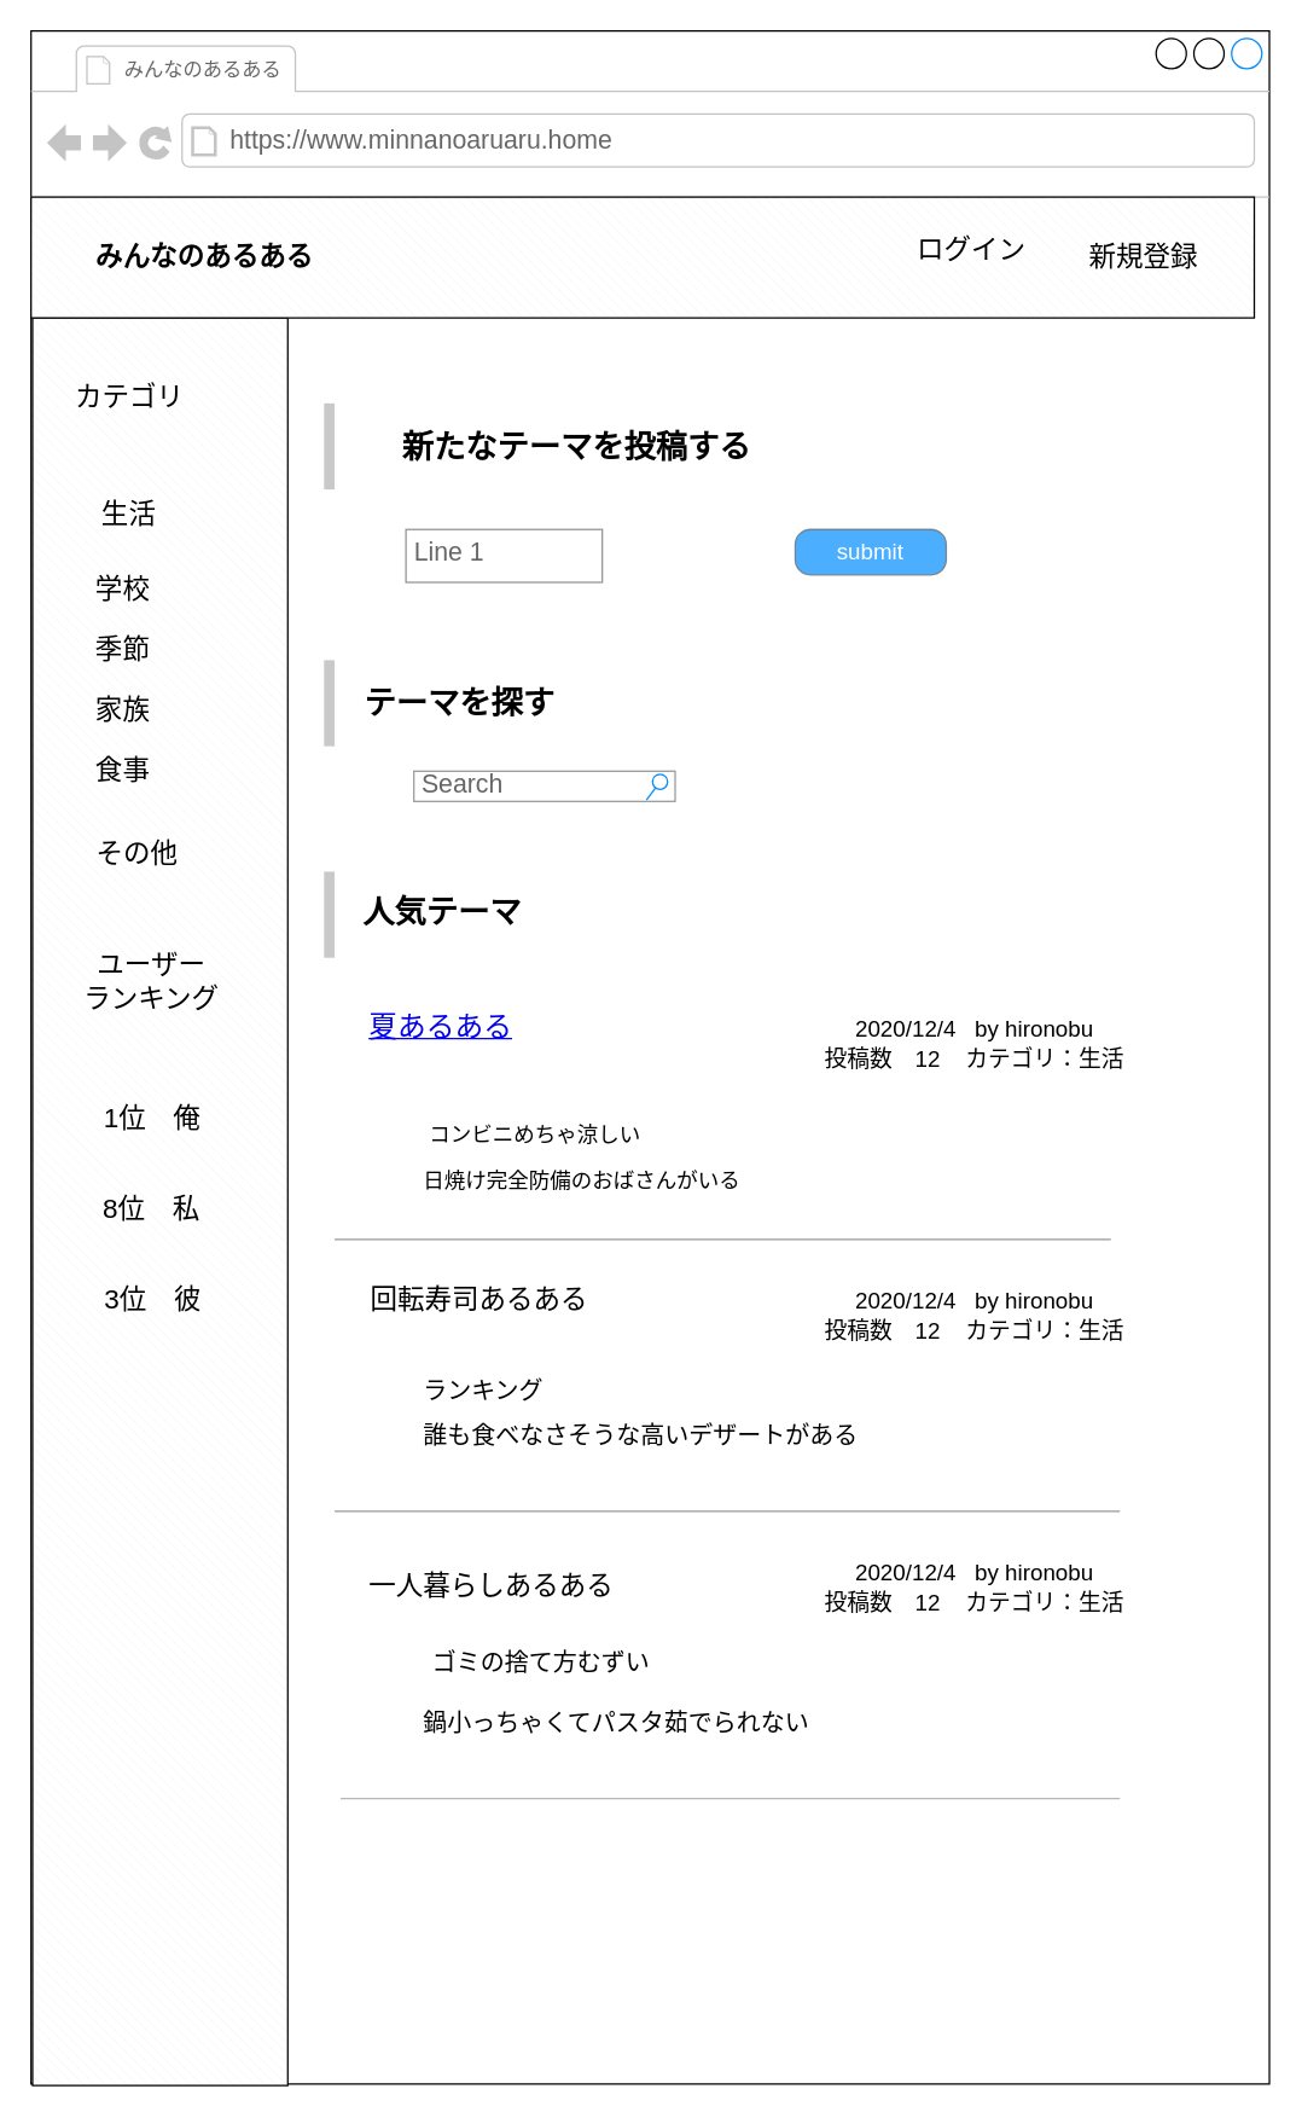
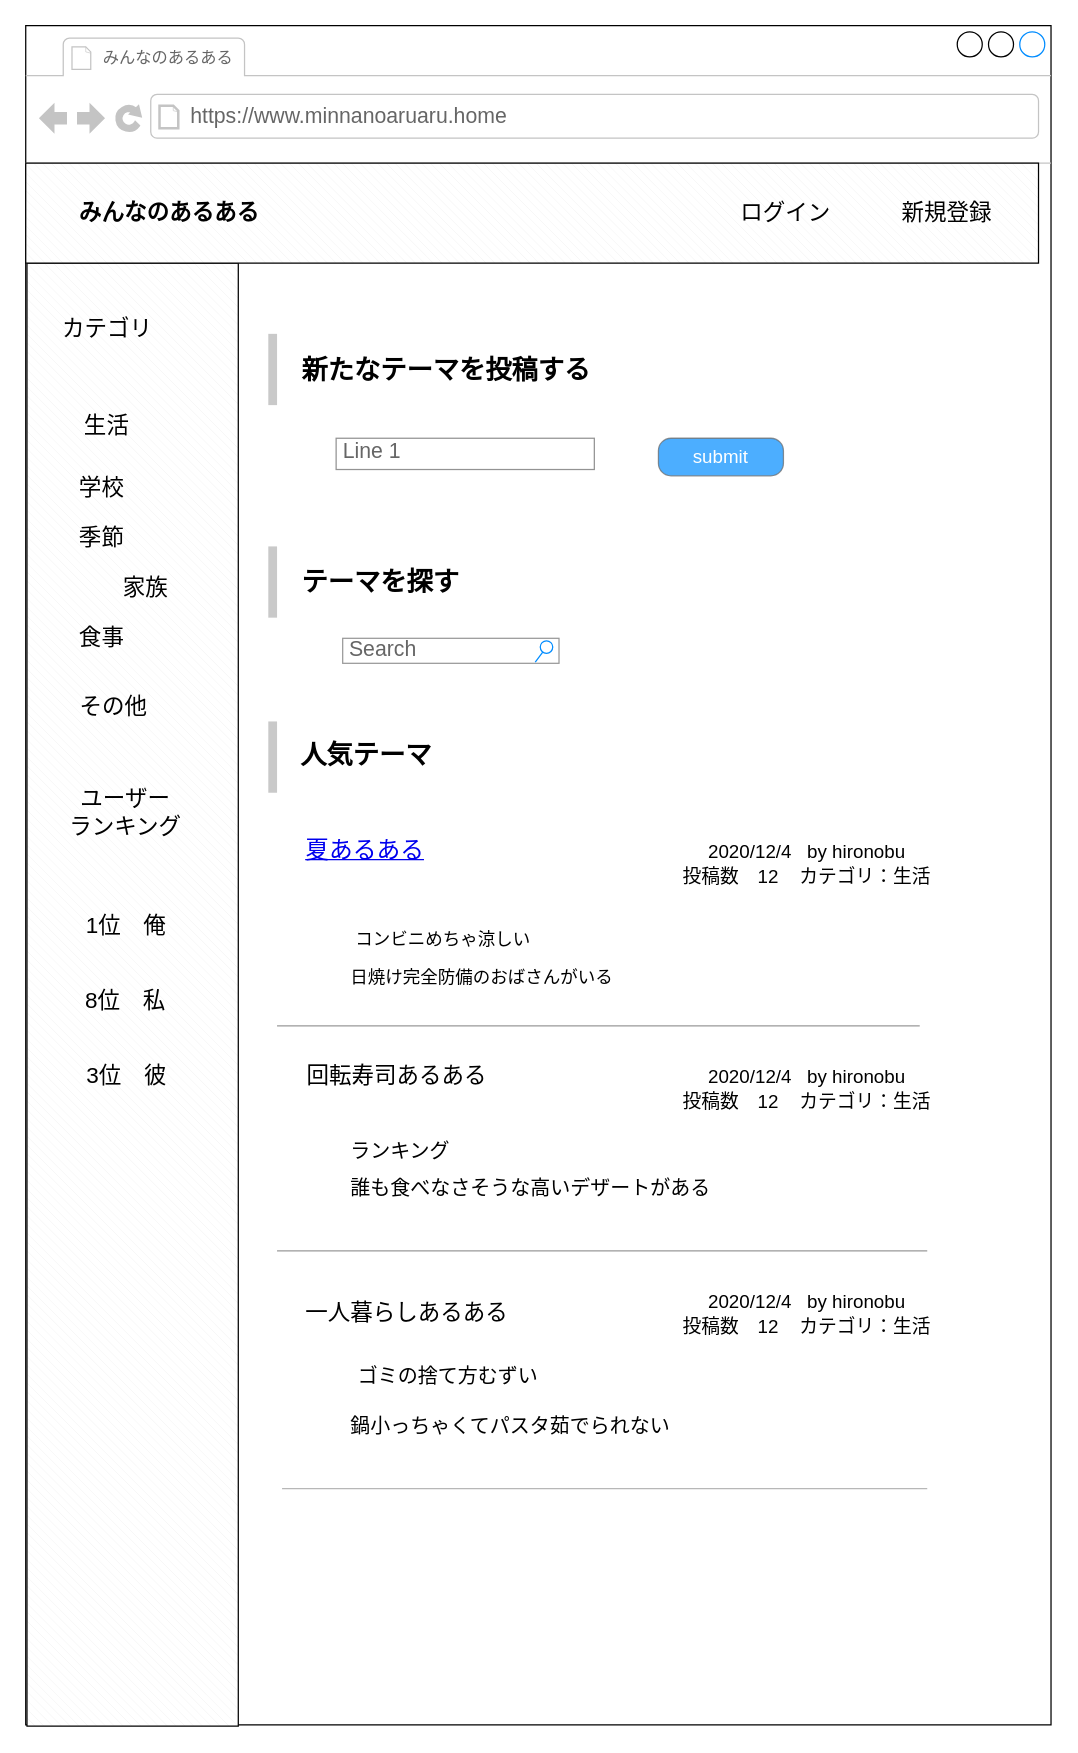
- <mxCell id="9" value="ログイン" style="text;html=1;strokeColor=none;fillColor=none;align=center;verticalAlign=middle;whiteSpace=wrap;rounded=0;fontSize=18;" parent="2" vertex="1"><mxGeometry x="581" y="135" width="84" height="20" as="geometry" /></mxCell>
+ <mxCell id="9" value="ログイン" style="text;html=1;strokeColor=none;fillColor=none;align=center;verticalAlign=middle;whiteSpace=wrap;rounded=0;fontSize=18;" parent="2" vertex="1"><mxGeometry x="566" y="140" width="84" height="20" as="geometry" /></mxCell>
- <mxCell id="39" value="新たなテーマを投稿する" style="text;html=1;strokeColor=none;fillColor=none;align=left;verticalAlign=middle;whiteSpace=wrap;rounded=0;fontSize=21;opacity=70;fontStyle=1" parent="2" vertex="1"><mxGeometry x="244" y="265" width="265" height="20" as="geometry" /></mxCell>
+ <mxCell id="39" value="新たなテーマを投稿する" style="text;html=1;strokeColor=none;fillColor=none;align=left;verticalAlign=middle;whiteSpace=wrap;rounded=0;fontSize=21;opacity=70;fontStyle=1" parent="2" vertex="1"><mxGeometry x="219" y="265" width="265" height="20" as="geometry" /></mxCell>
- <mxCell id="40" value="Line 1" style="strokeWidth=1;shadow=0;dashed=0;align=center;html=1;shape=mxgraph.mockup.text.textBox;fontColor=#666666;align=left;fontSize=17;spacingLeft=4;spacingTop=-3;strokeColor=#666666;mainText=;opacity=70;" parent="2" vertex="1"><mxGeometry x="248.25" y="330" width="130" height="35" as="geometry" /></mxCell>
+ <mxCell id="40" value="Line 1" style="strokeWidth=1;shadow=0;dashed=0;align=center;html=1;shape=mxgraph.mockup.text.textBox;fontColor=#666666;align=left;fontSize=17;spacingLeft=4;spacingTop=-3;strokeColor=#666666;mainText=;opacity=70;" parent="2" vertex="1"><mxGeometry x="248.25" y="330" width="206.5" height="25" as="geometry" /></mxCell>
- <mxCell id="14" value="家族" style="text;html=1;strokeColor=none;fillColor=none;align=center;verticalAlign=middle;whiteSpace=wrap;rounded=0;fontSize=18;" parent="2" vertex="1"><mxGeometry x="41" y="440" width="40" height="20" as="geometry" /></mxCell>
+ <mxCell id="14" value="家族" style="text;html=1;strokeColor=none;fillColor=none;align=center;verticalAlign=middle;whiteSpace=wrap;rounded=0;fontSize=18;" parent="2" vertex="1"><mxGeometry x="76" y="440" width="40" height="20" as="geometry" /></mxCell>
